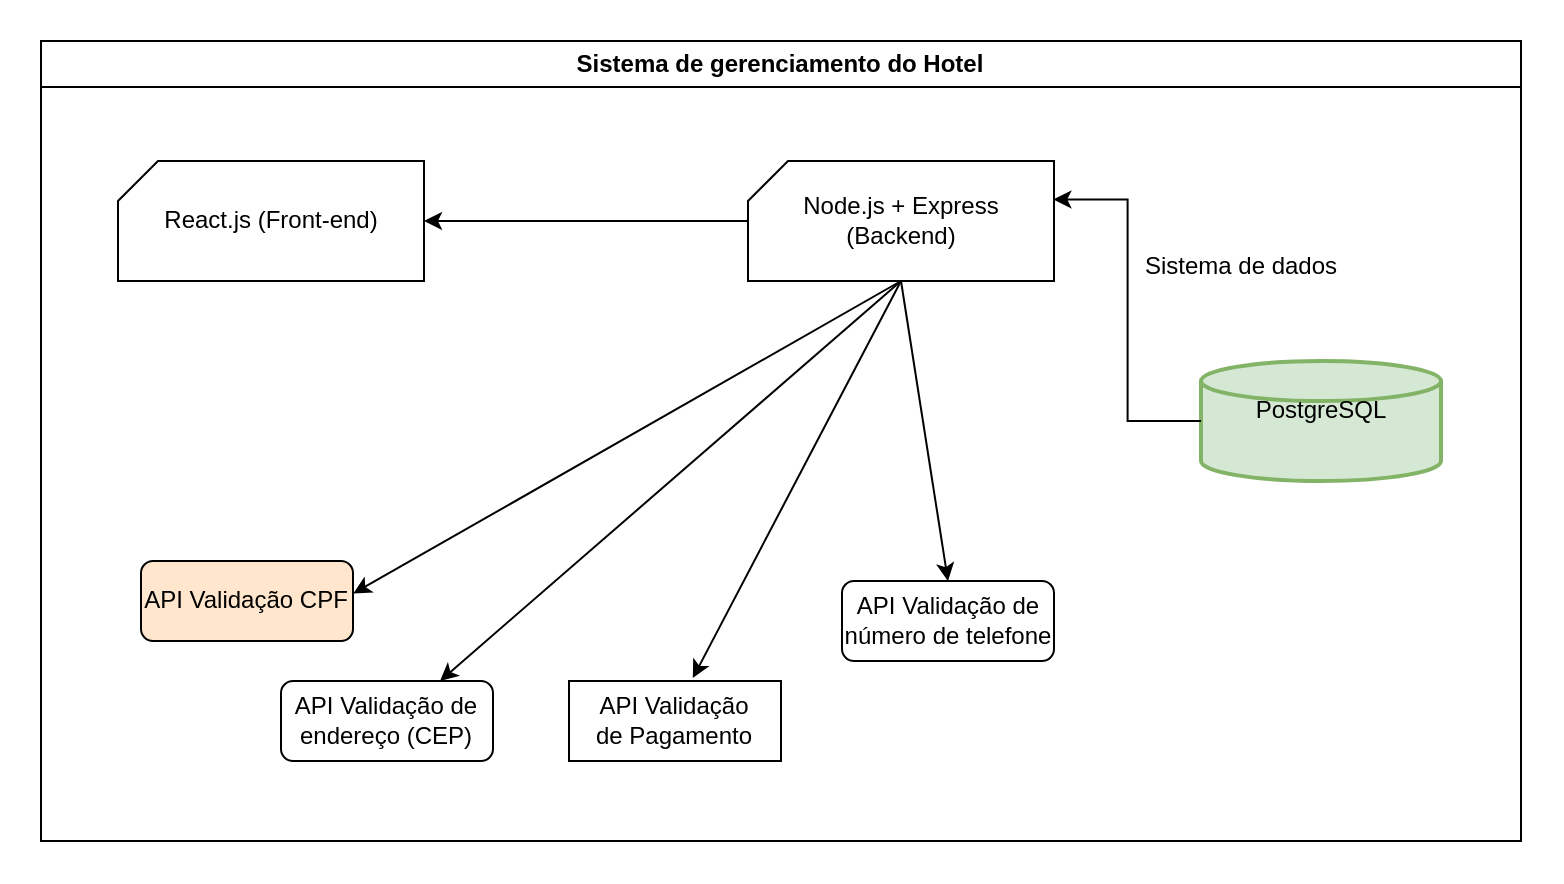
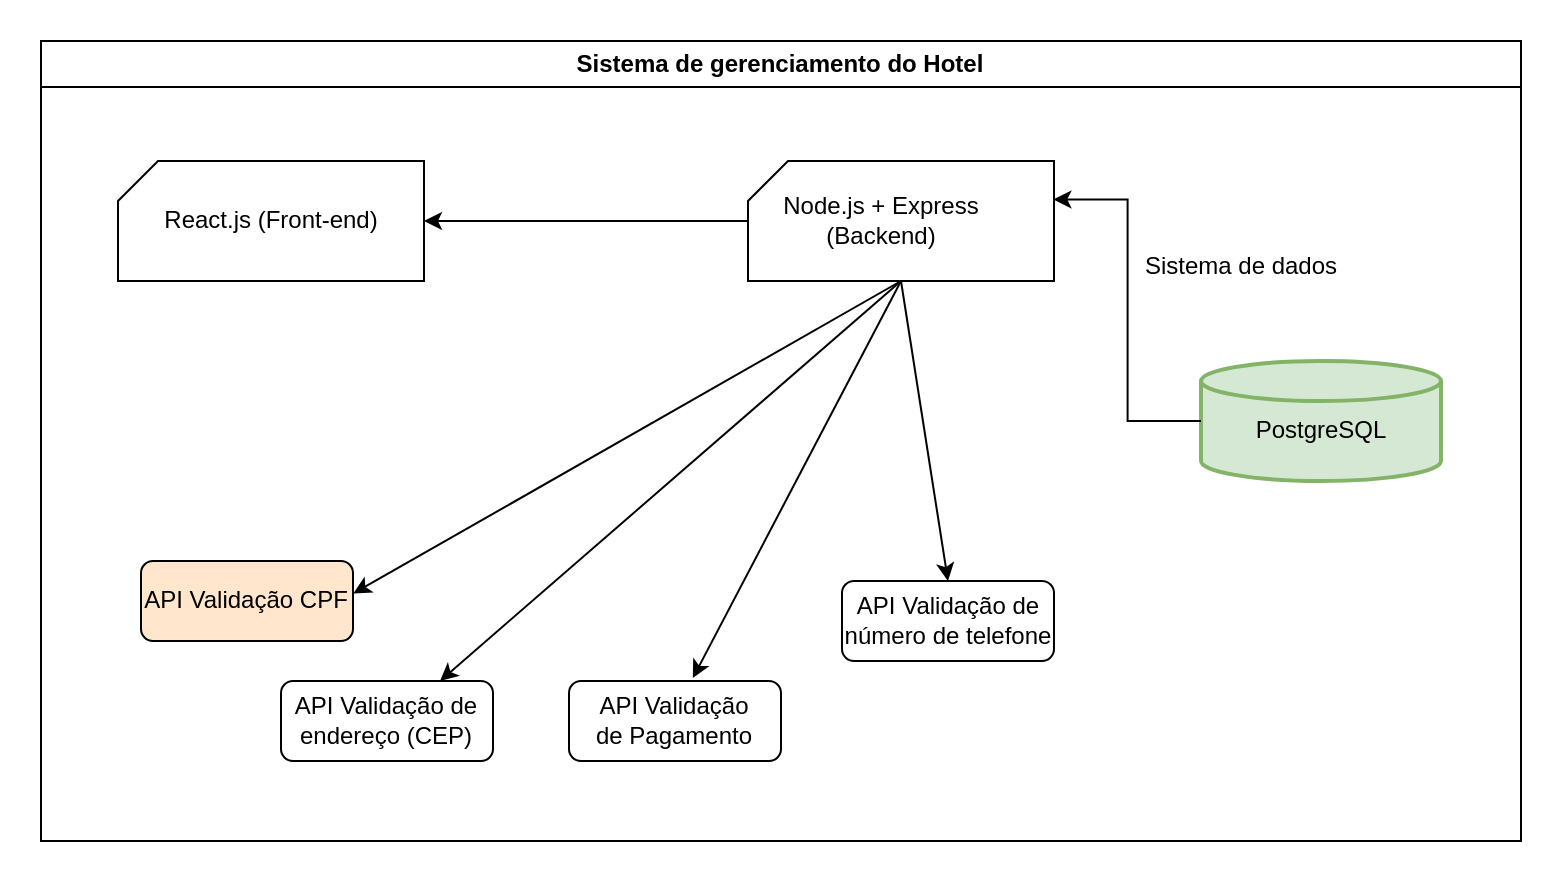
- <mxCell id="6" value="Node.js + Express&lt;div&gt;(Backend)&lt;/div&gt;" style="text;html=1;align=center;verticalAlign=middle;resizable=0;points=[];autosize=1;strokeColor=none;fillColor=none;" vertex="1" parent="2"><mxGeometry x="370" y="70" width="120" height="40" as="geometry" /></mxCell>
+ <mxCell id="6" value="Node.js + Express&lt;div&gt;(Backend)&lt;/div&gt;" style="text;html=1;align=center;verticalAlign=middle;resizable=0;points=[];autosize=1;strokeColor=none;fillColor=none;" vertex="1" parent="2"><mxGeometry x="360" y="70" width="120" height="40" as="geometry" /></mxCell>
- <mxCell id="8" value="PostgreSQL" style="text;html=1;align=center;verticalAlign=middle;resizable=0;points=[];autosize=1;strokeColor=none;fillColor=none;" vertex="1" parent="2"><mxGeometry x="595" y="170" width="90" height="30" as="geometry" /></mxCell>
+ <mxCell id="8" value="PostgreSQL" style="text;html=1;align=center;verticalAlign=middle;resizable=0;points=[];autosize=1;strokeColor=none;fillColor=none;" vertex="1" parent="2"><mxGeometry x="595" y="180" width="90" height="30" as="geometry" /></mxCell>
- <mxCell id="13" value="API Validação de&amp;nbsp;Pagamento" style="whiteSpace=wrap;html=1;rounded=0;" vertex="1" parent="2"><mxGeometry x="264" y="320" width="106" height="40" as="geometry" /></mxCell>
+ <mxCell id="13" value="API Validação de&amp;nbsp;Pagamento" style="rounded=1;whiteSpace=wrap;html=1;" vertex="1" parent="2"><mxGeometry x="264" y="320" width="106" height="40" as="geometry" /></mxCell>
